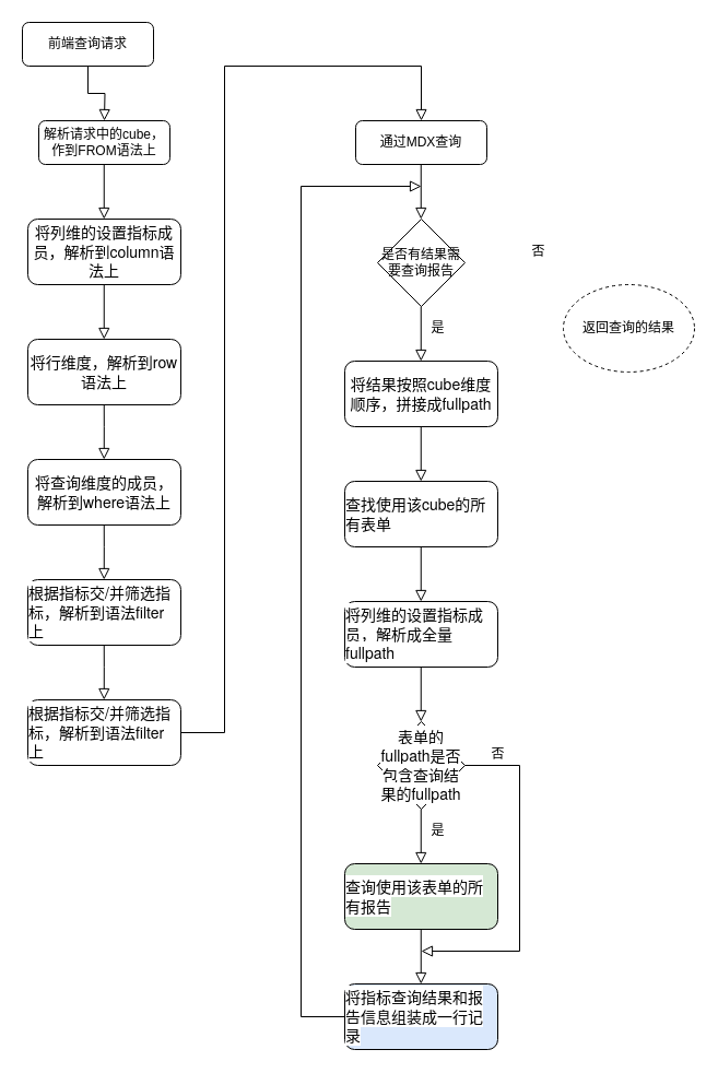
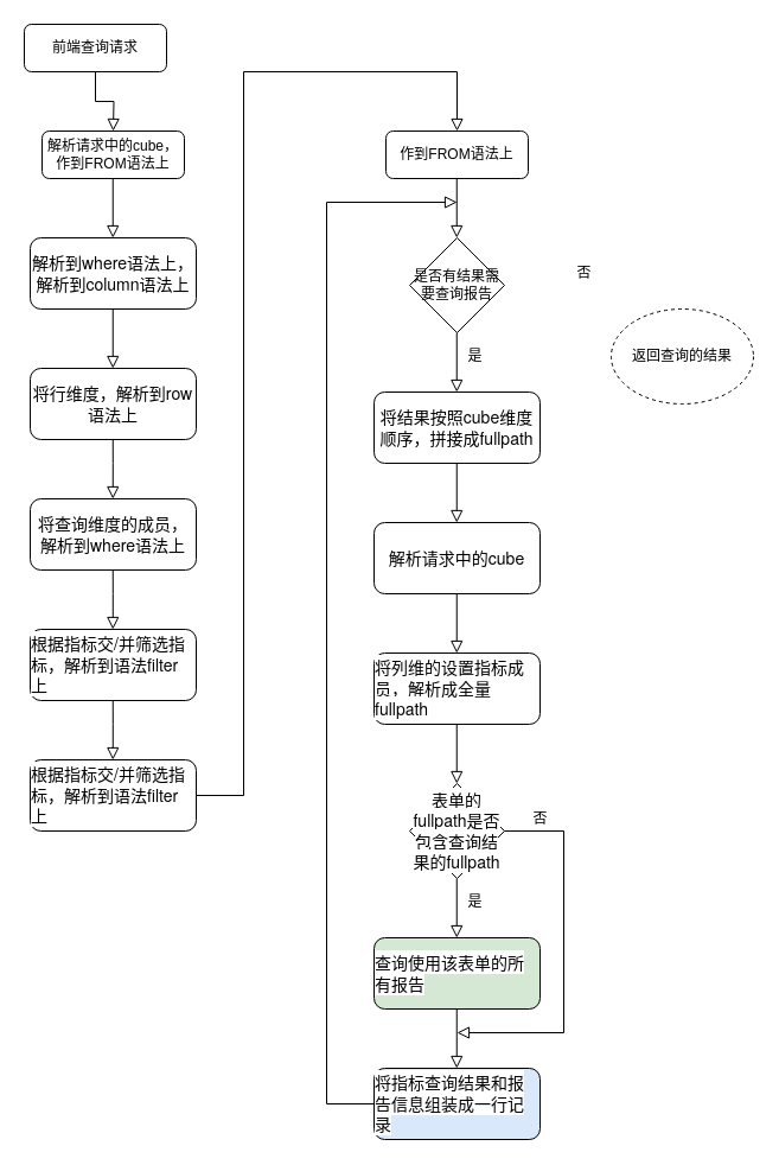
- <mxCell id="15" value="通过MDX查询" style="rounded=1;whiteSpace=wrap;html=1;fontSize=12;glass=0;strokeWidth=1;shadow=0;" vertex="1" parent="1"><mxGeometry x="325" y="110" width="120" height="40" as="geometry" /></mxCell>
+ <mxCell id="15" value="作到FROM语法上" style="rounded=1;whiteSpace=wrap;html=1;fontSize=12;glass=0;strokeWidth=1;shadow=0;" vertex="1" parent="1"><mxGeometry x="325" y="110" width="120" height="40" as="geometry" /></mxCell>
- <mxCell id="5" value="&lt;span style=&quot;font-family: &amp;#34;helvetica neue&amp;#34; , &amp;#34;helvetica neue&amp;#34; , &amp;#34;helvetica&amp;#34; , &amp;#34;arial&amp;#34; , &amp;#34;lantinghei sc&amp;#34; , &amp;#34;hiragino sans gb&amp;#34; , &amp;#34;microsoft yahei&amp;#34; , sans-serif ; font-size: 14px ; text-align: left ; background-color: rgb(255 , 255 , 255)&quot;&gt;将列维的设置指标成员，解析到column语法上&lt;/span&gt;" style="rounded=1;whiteSpace=wrap;html=1;fontSize=12;glass=0;strokeWidth=1;shadow=0;" parent="1" vertex="1"><mxGeometry x="25" y="200" width="140" height="60" as="geometry" /></mxCell>
+ <mxCell id="5" value="&lt;span style=&quot;font-family: &amp;#34;helvetica neue&amp;#34; , &amp;#34;helvetica neue&amp;#34; , &amp;#34;helvetica&amp;#34; , &amp;#34;arial&amp;#34; , &amp;#34;lantinghei sc&amp;#34; , &amp;#34;hiragino sans gb&amp;#34; , &amp;#34;microsoft yahei&amp;#34; , sans-serif ; font-size: 14px ; text-align: left ; background-color: rgb(255 , 255 , 255)&quot;&gt;解析到where语法上，解析到column语法上&lt;/span&gt;" style="rounded=1;whiteSpace=wrap;html=1;fontSize=12;glass=0;strokeWidth=1;shadow=0;" parent="1" vertex="1"><mxGeometry x="25" y="200" width="140" height="60" as="geometry" /></mxCell>
- <mxCell id="20" value="&lt;div style=&quot;text-align: left&quot;&gt;&lt;font face=&quot;helvetica neue, helvetica neue, helvetica, arial, lantinghei sc, hiragino sans gb, microsoft yahei, sans-serif&quot;&gt;&lt;span style=&quot;font-size: 14px ; background-color: rgb(255 , 255 , 255)&quot;&gt;查找使用该cube的所有表单&lt;/span&gt;&lt;/font&gt;&lt;/div&gt;" style="rounded=1;whiteSpace=wrap;html=1;fontSize=12;glass=0;strokeWidth=1;shadow=0;" vertex="1" parent="1"><mxGeometry x="315" y="440" width="140" height="60" as="geometry" /></mxCell>
+ <mxCell id="20" value="&lt;div style=&quot;text-align: left&quot;&gt;&lt;font face=&quot;helvetica neue, helvetica neue, helvetica, arial, lantinghei sc, hiragino sans gb, microsoft yahei, sans-serif&quot;&gt;&lt;span style=&quot;font-size: 14px ; background-color: rgb(255 , 255 , 255)&quot;&gt;解析请求中的cube&lt;/span&gt;&lt;/font&gt;&lt;/div&gt;" style="rounded=1;whiteSpace=wrap;html=1;fontSize=12;glass=0;strokeWidth=1;shadow=0;" vertex="1" parent="1"><mxGeometry x="315" y="440" width="140" height="60" as="geometry" /></mxCell>
